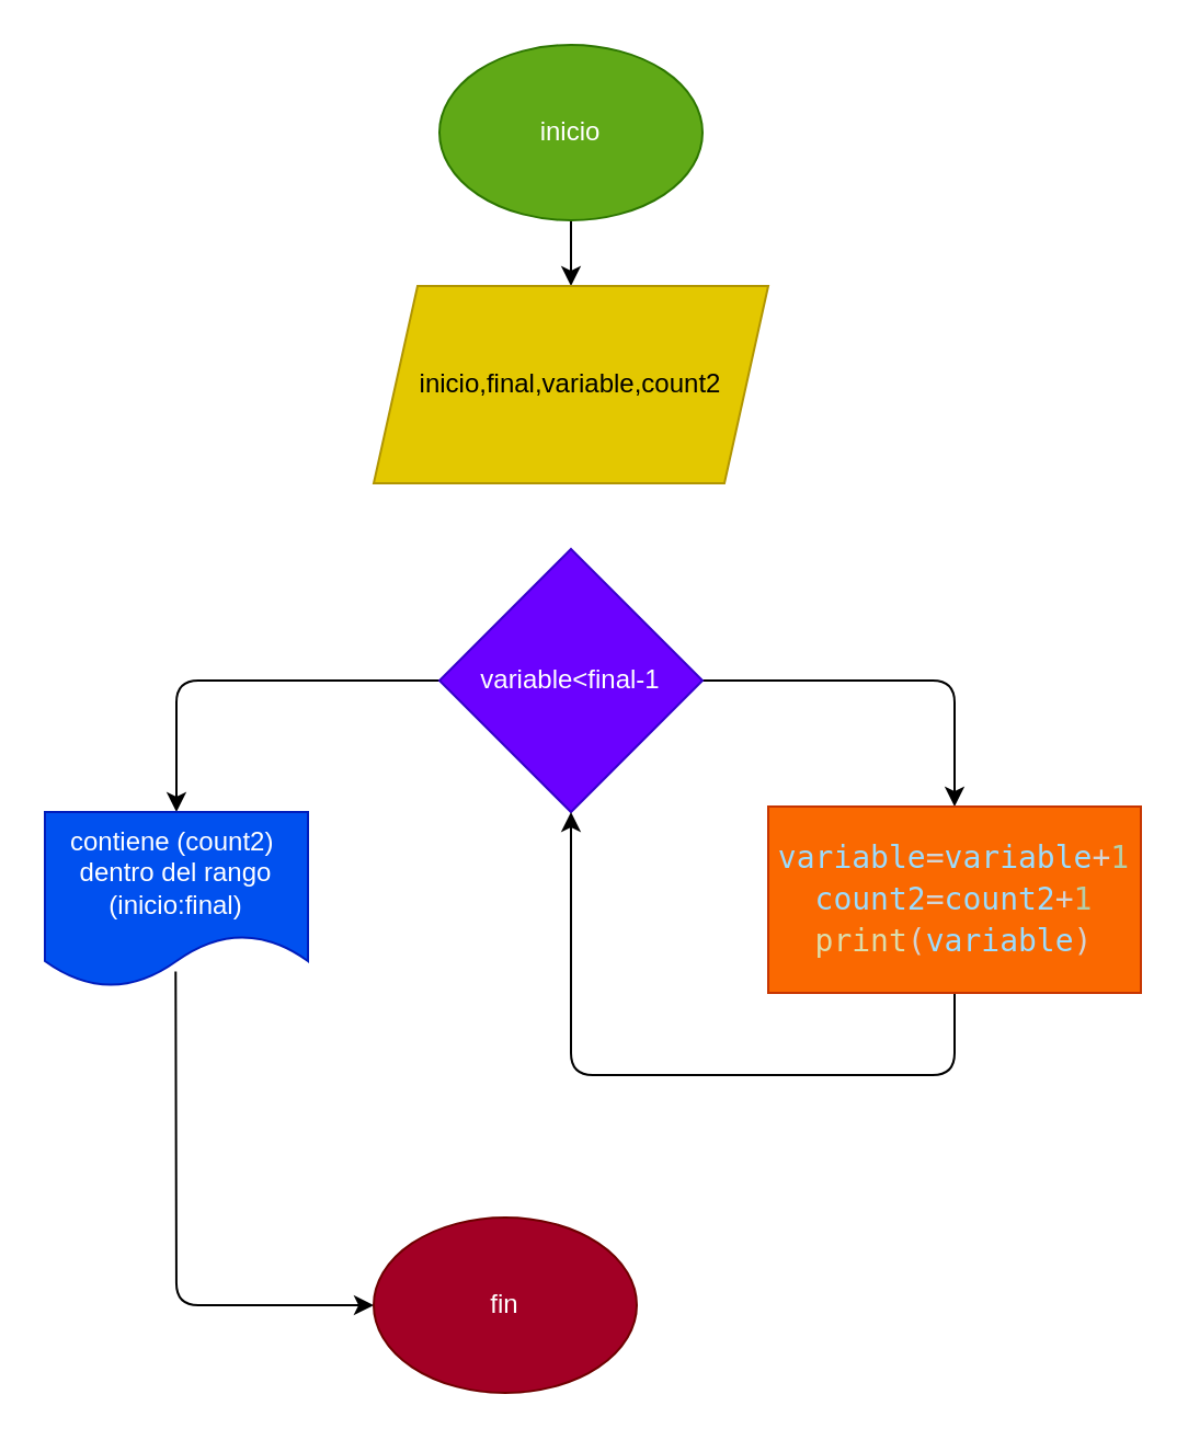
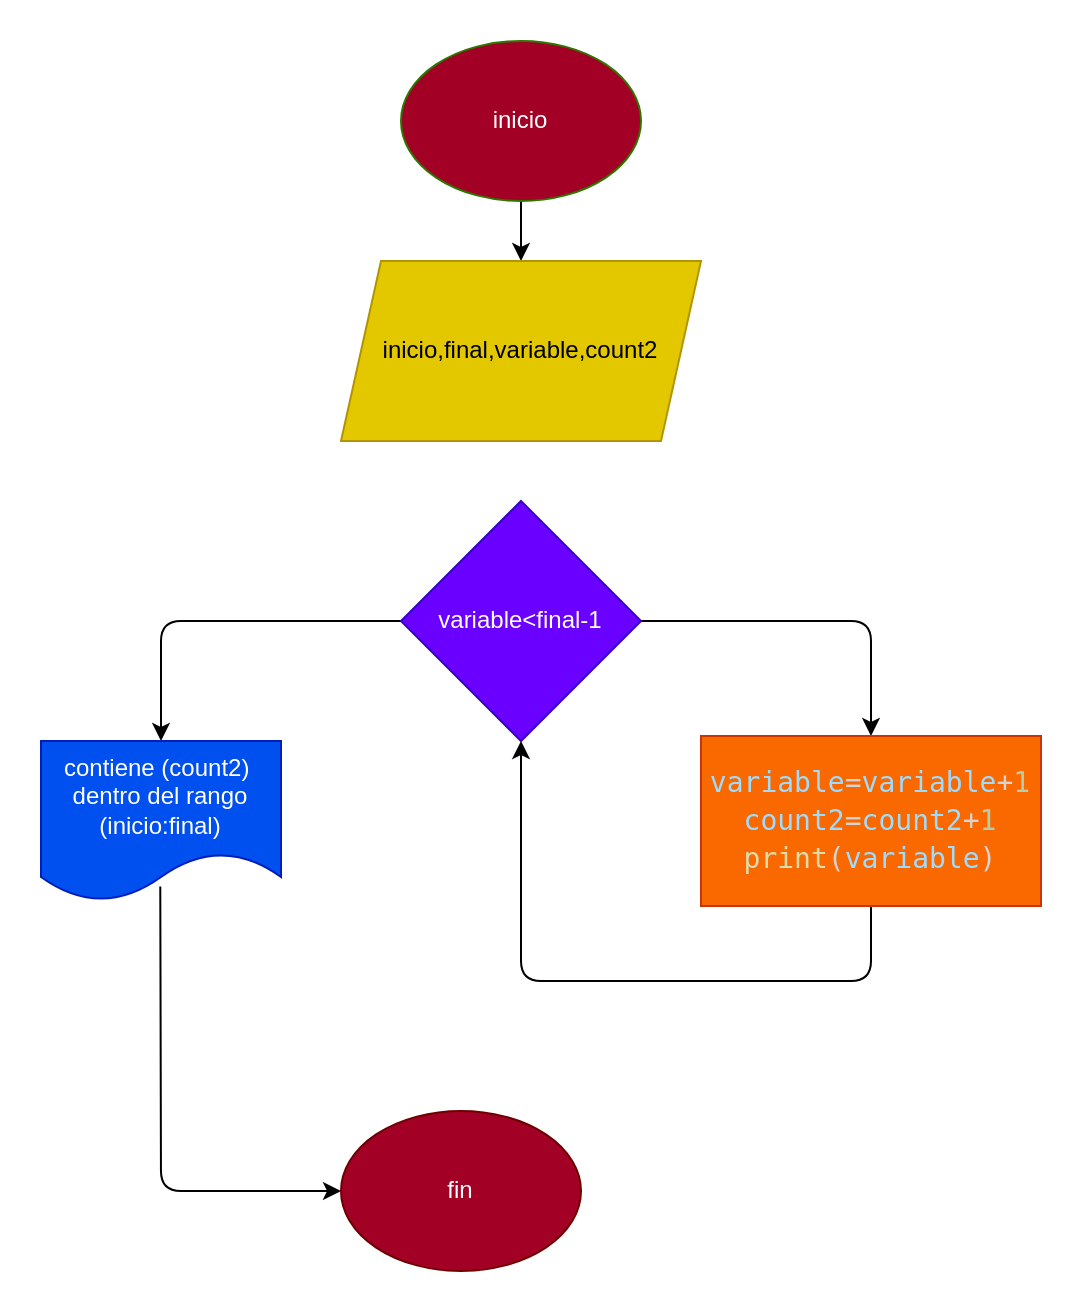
- <mxCell id="3" value="inicio" style="ellipse;whiteSpace=wrap;html=1;fillColor=#60a917;fontColor=#ffffff;strokeColor=#2D7600;" vertex="1" parent="1"><mxGeometry x="200" y="20" width="120" height="80" as="geometry" /></mxCell>
+ <mxCell id="3" value="inicio" style="ellipse;whiteSpace=wrap;html=1;fillColor=#a20025;fontColor=#ffffff;strokeColor=#2D7600;" vertex="1" parent="1"><mxGeometry x="200" y="20" width="120" height="80" as="geometry" /></mxCell>
